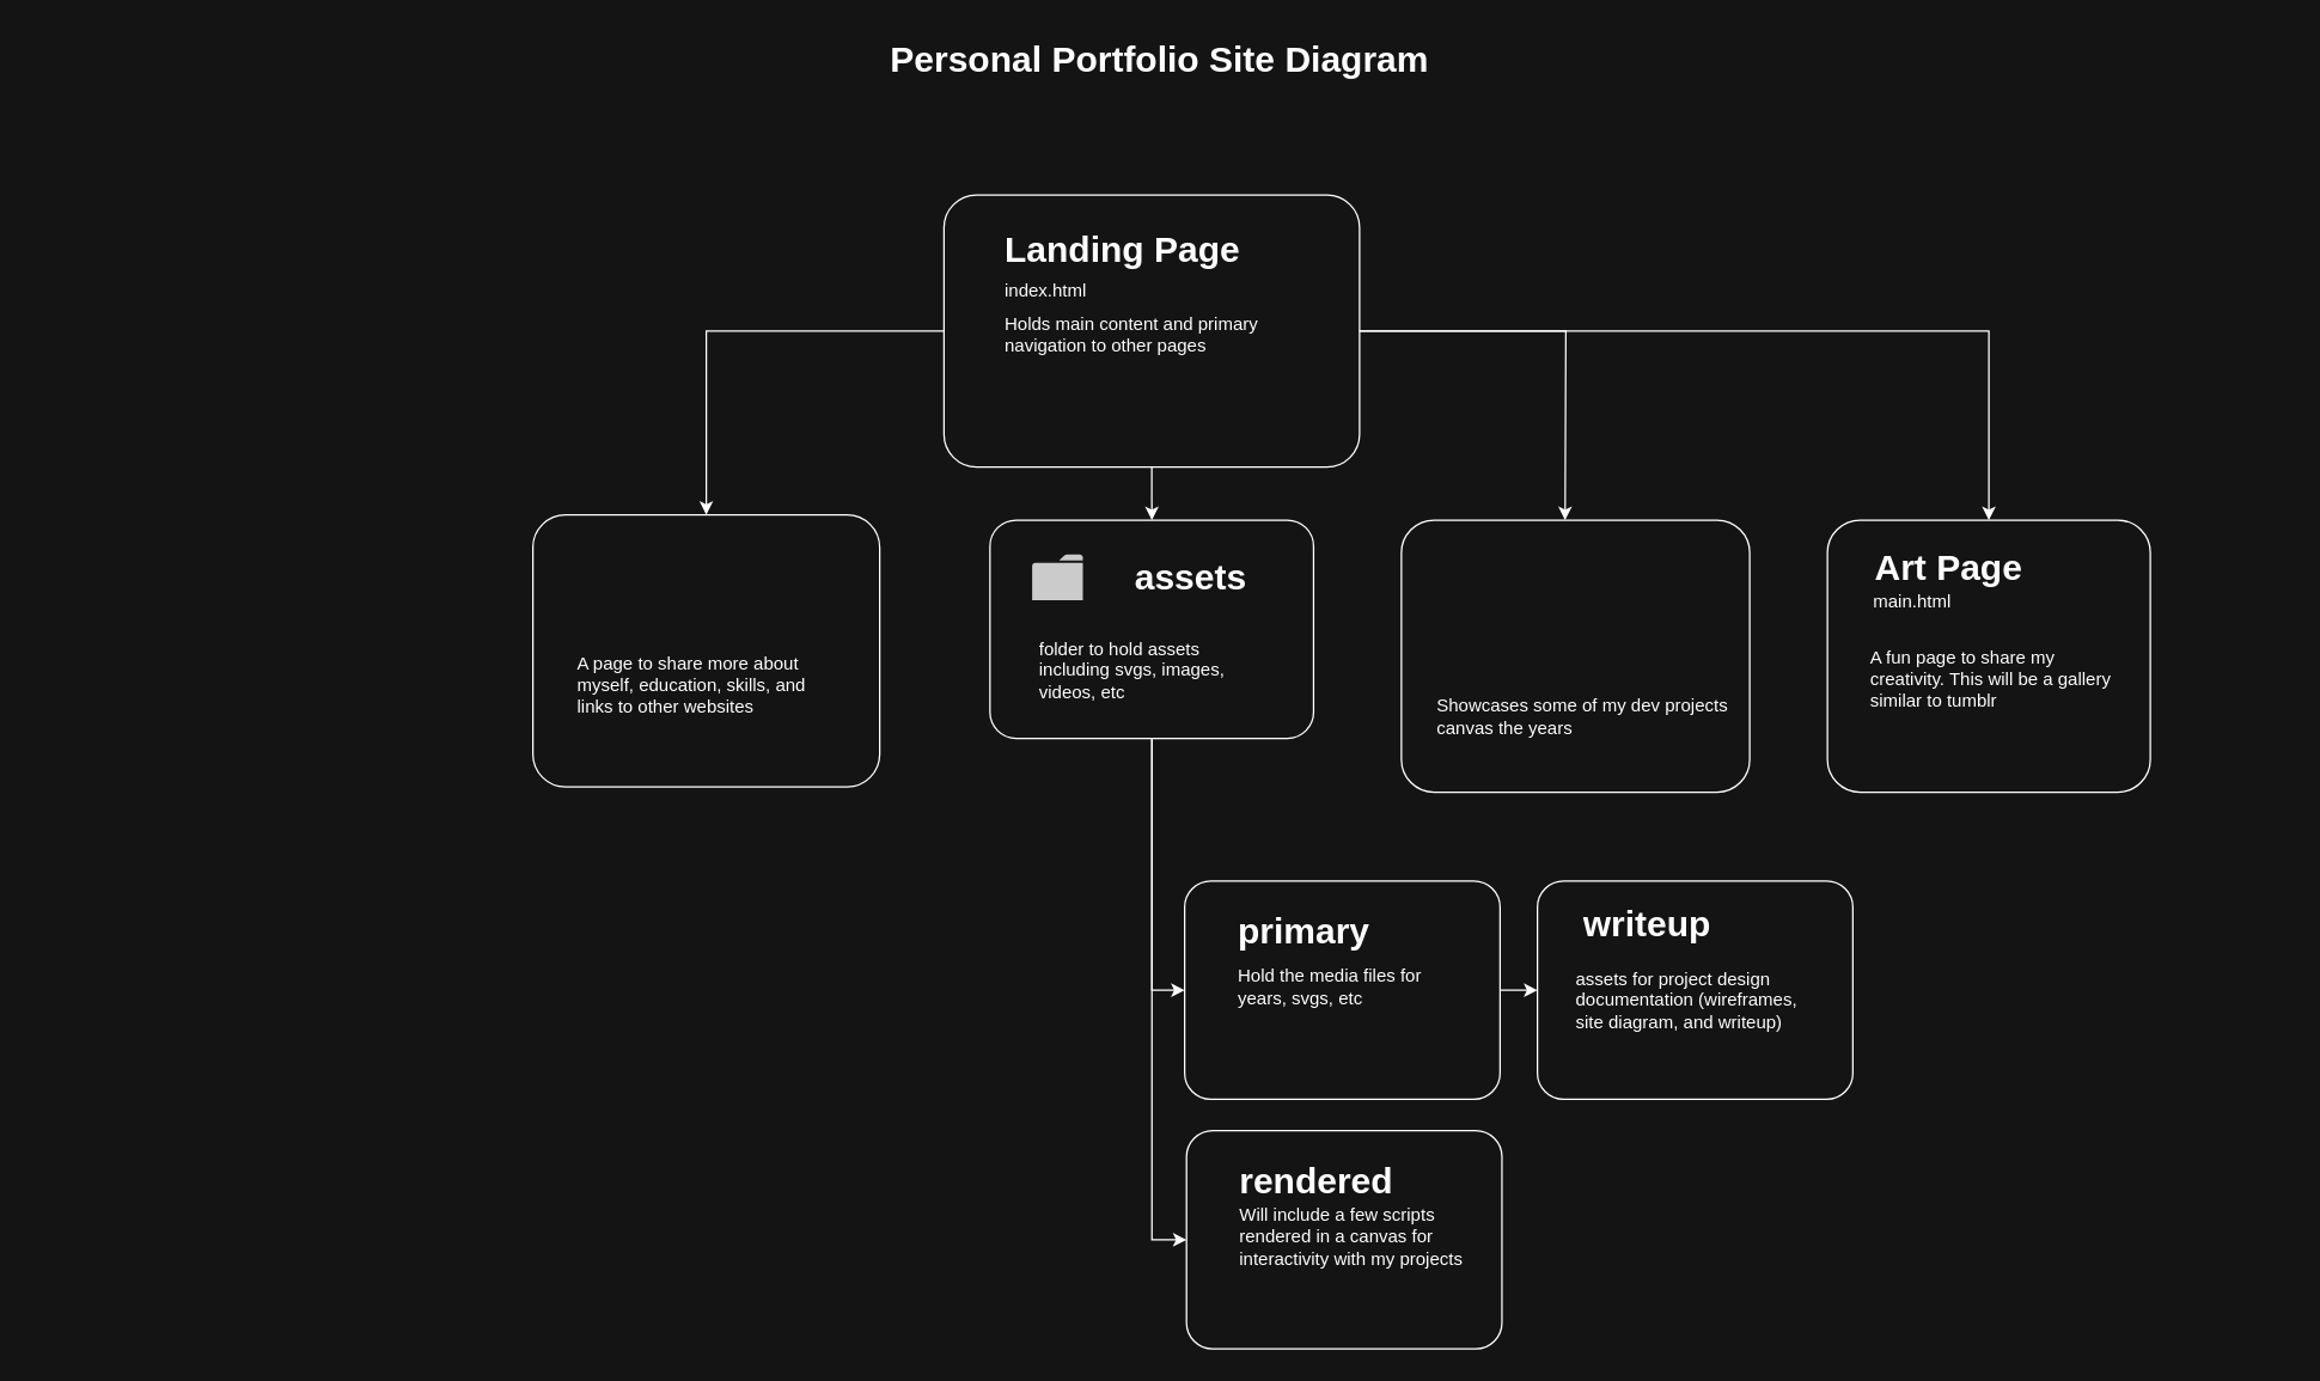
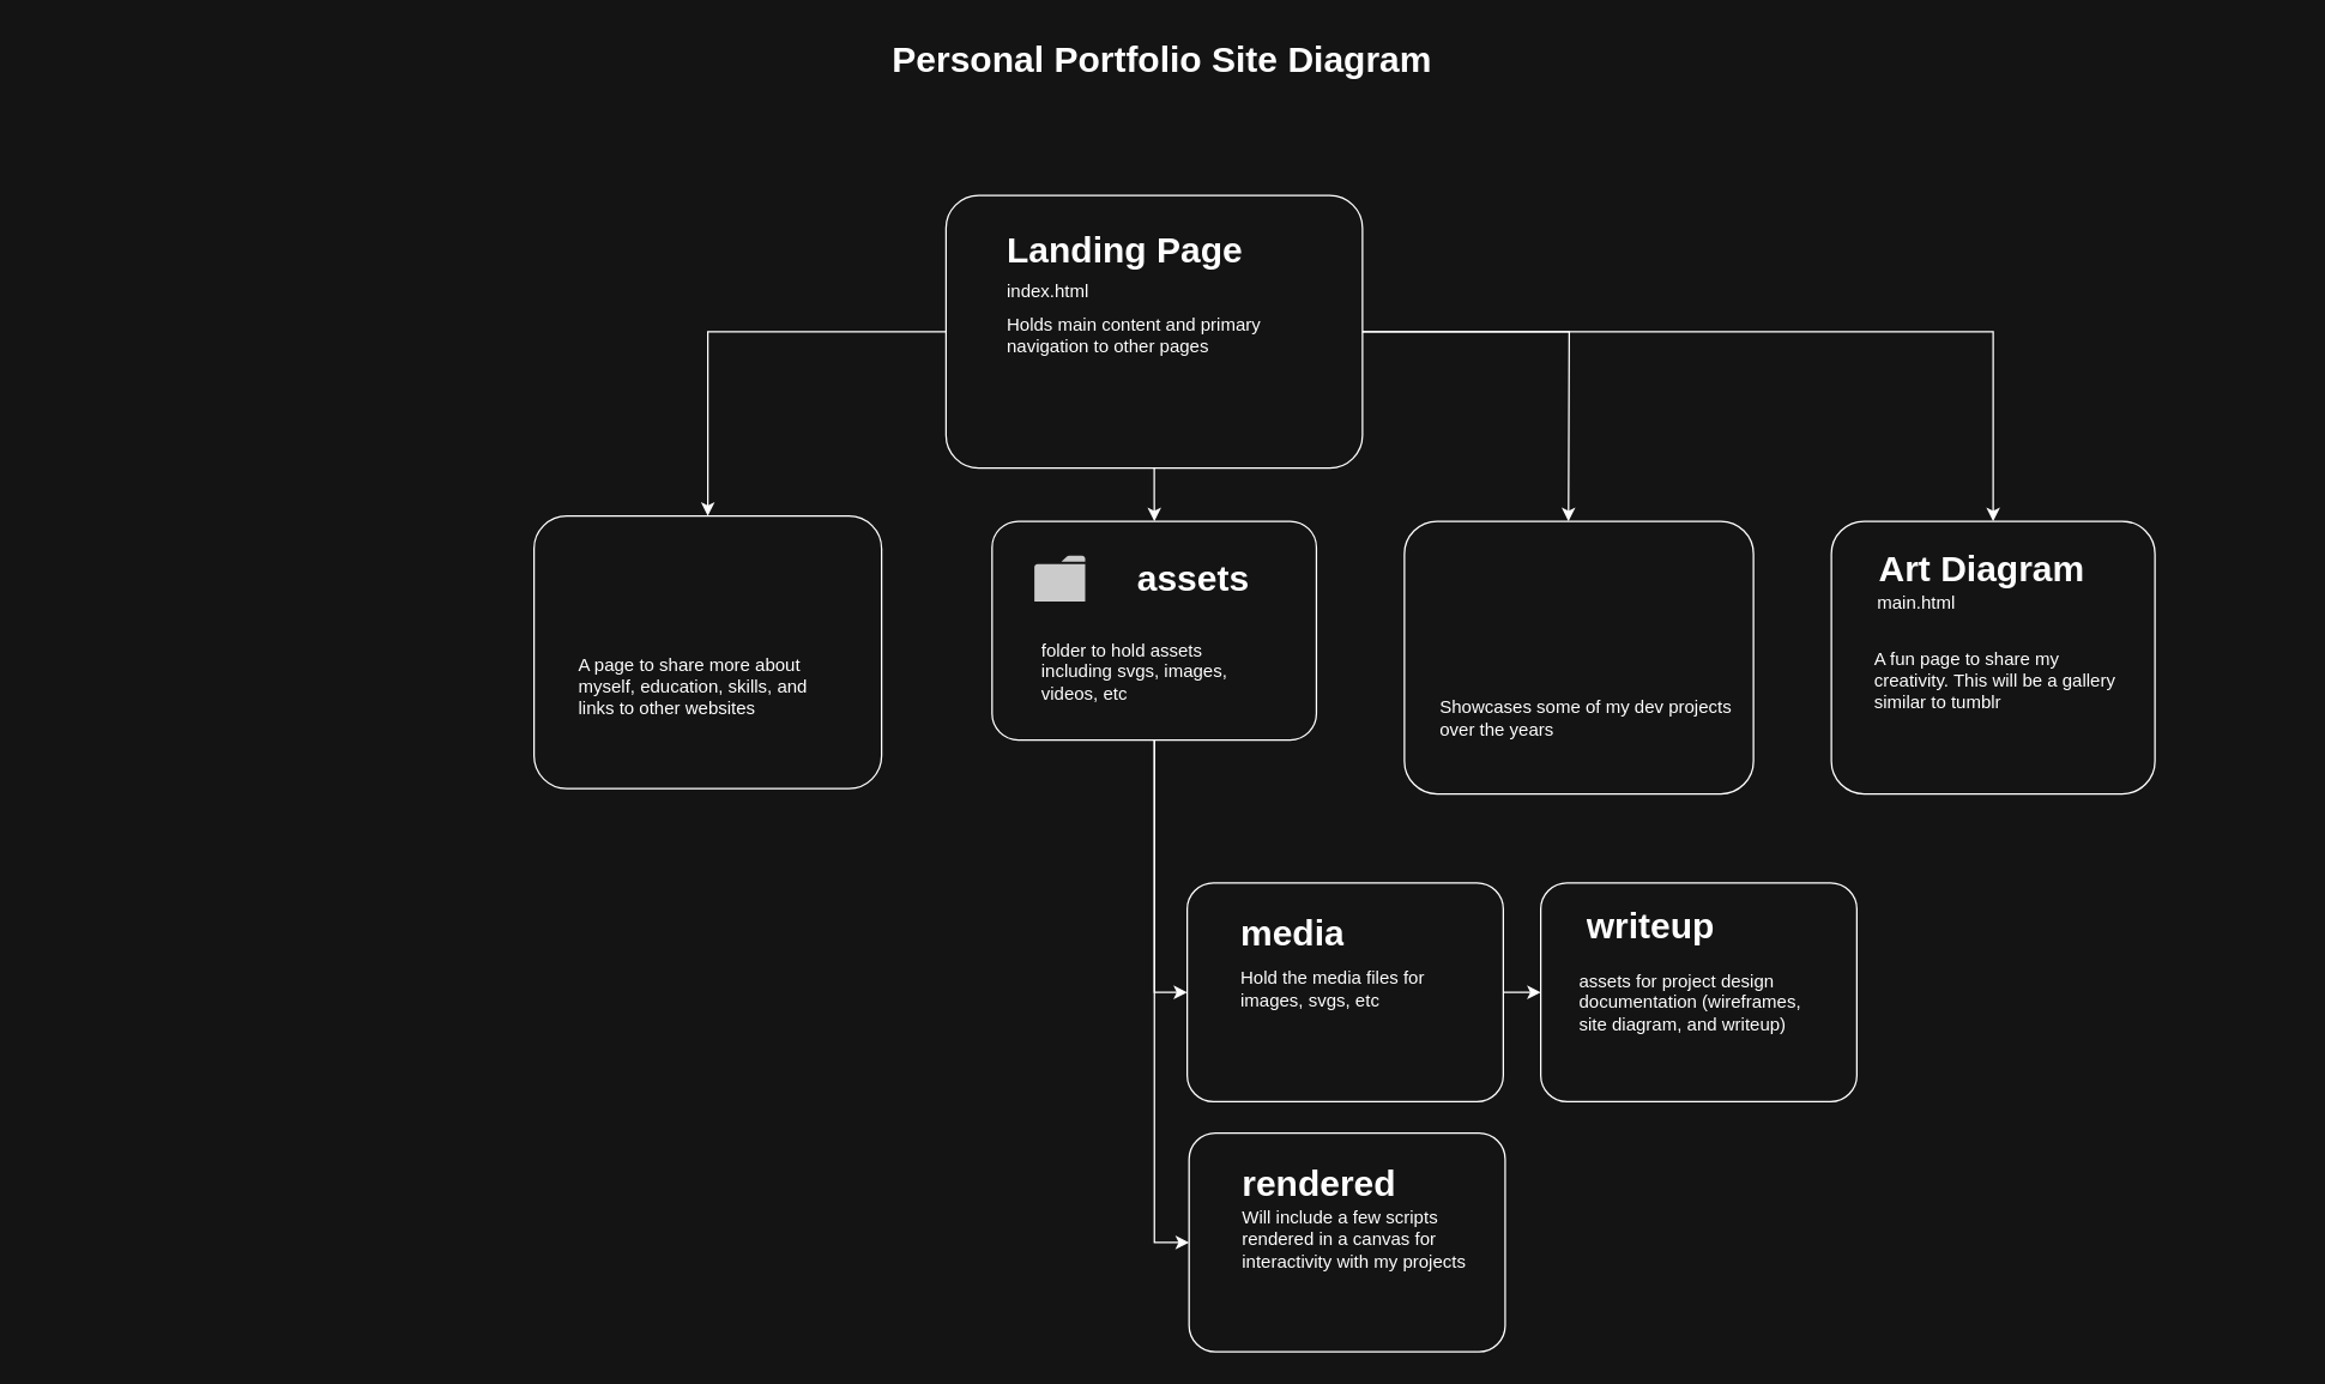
- <mxCell id="13" value="&lt;p style=&quot;line-height: 70%;&quot;&gt;&lt;/p&gt;&lt;h1 style=&quot;line-height: 100%;&quot;&gt;&lt;font color=&quot;#ffffff&quot;&gt;Art Page&lt;/font&gt;&lt;/h1&gt;&lt;p&gt;&lt;/p&gt;" style="text;html=1;strokeColor=none;fillColor=none;spacing=5;spacingTop=-20;whiteSpace=wrap;overflow=hidden;rounded=0;" parent="1" vertex="1"><mxGeometry x="1248.5" y="361.5" width="195" height="38.5" as="geometry" /></mxCell>
+ <mxCell id="13" value="&lt;p style=&quot;line-height: 70%;&quot;&gt;&lt;/p&gt;&lt;h1 style=&quot;line-height: 100%;&quot;&gt;&lt;font color=&quot;#ffffff&quot;&gt;Art Diagram&lt;/font&gt;&lt;/h1&gt;&lt;p&gt;&lt;/p&gt;" style="text;html=1;strokeColor=none;fillColor=none;spacing=5;spacingTop=-20;whiteSpace=wrap;overflow=hidden;rounded=0;" parent="1" vertex="1"><mxGeometry x="1248.5" y="361.5" width="195" height="38.5" as="geometry" /></mxCell>
- <mxCell id="17" value="&lt;font color=&quot;#ffffff&quot;&gt;Showcases some of my dev projects canvas the years&lt;/font&gt;" style="text;html=1;strokeColor=none;fillColor=none;align=left;verticalAlign=middle;whiteSpace=wrap;rounded=0;" parent="1" vertex="1"><mxGeometry x="958.5" y="452.5" width="214" height="52" as="geometry" /></mxCell>
+ <mxCell id="17" value="&lt;font color=&quot;#ffffff&quot;&gt;Showcases some of my dev projects over the years&lt;/font&gt;" style="text;html=1;strokeColor=none;fillColor=none;align=left;verticalAlign=middle;whiteSpace=wrap;rounded=0;" parent="1" vertex="1"><mxGeometry x="958.5" y="452.5" width="214" height="52" as="geometry" /></mxCell>
- <mxCell id="18" value="&lt;p style=&quot;line-height: 70%;&quot;&gt;&lt;/p&gt;&lt;h1 style=&quot;line-height: 100%;&quot;&gt;&lt;font color=&quot;#ffffff&quot;&gt;primary&lt;/font&gt;&lt;/h1&gt;&lt;p&gt;&lt;/p&gt;" style="text;html=1;strokeColor=none;fillColor=none;spacing=5;spacingTop=-20;whiteSpace=wrap;overflow=hidden;rounded=0;" parent="1" vertex="1"><mxGeometry x="822.5" y="605" width="101.5" height="33" as="geometry" /></mxCell>
+ <mxCell id="18" value="&lt;p style=&quot;line-height: 70%;&quot;&gt;&lt;/p&gt;&lt;h1 style=&quot;line-height: 100%;&quot;&gt;&lt;font color=&quot;#ffffff&quot;&gt;media&lt;/font&gt;&lt;/h1&gt;&lt;p&gt;&lt;/p&gt;" style="text;html=1;strokeColor=none;fillColor=none;spacing=5;spacingTop=-20;whiteSpace=wrap;overflow=hidden;rounded=0;" parent="1" vertex="1"><mxGeometry x="822.5" y="605" width="101.5" height="33" as="geometry" /></mxCell>
- <mxCell id="19" value="&lt;font color=&quot;#ffffff&quot;&gt;Hold the media files for years, svgs, etc&lt;/font&gt;" style="text;html=1;strokeColor=none;fillColor=none;align=left;verticalAlign=middle;whiteSpace=wrap;rounded=0;" parent="1" vertex="1"><mxGeometry x="826" y="634" width="160" height="52" as="geometry" /></mxCell>
+ <mxCell id="19" value="&lt;font color=&quot;#ffffff&quot;&gt;Hold the media files for images, svgs, etc&lt;/font&gt;" style="text;html=1;strokeColor=none;fillColor=none;align=left;verticalAlign=middle;whiteSpace=wrap;rounded=0;" parent="1" vertex="1"><mxGeometry x="826" y="634" width="160" height="52" as="geometry" /></mxCell>
